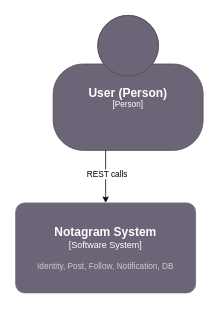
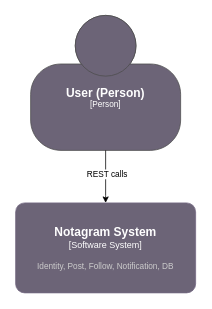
- <mxCell id="2" value="&lt;font style=&quot;font-size: 16px&quot;&gt;&lt;b&gt;User (Person)&lt;/b&gt;&lt;/font&gt;&lt;div&gt;[Person]&lt;/div&gt;&lt;br&gt;&lt;div&gt;&lt;font style=&quot;font-size: 11px&quot;&gt;&lt;font color=&quot;#cccccc&quot;&gt;&#10;&lt;/font&gt;&lt;/div&gt;" style="html=1;fontSize=11;dashed=0;whiteSpace=wrap;fillColor=#6C6477;strokeColor=#4D4D4D;fontColor=#ffffff;shape=mxgraph.c4.person2;align=center;metaEdit=1;points=[[0.5,0,0],[1,0.5,0],[1,0.75,0],[0.75,1,0],[0.5,1,0],[0.25,1,0],[0,0.75,0],[0,0.5,0]];resizable=0;" vertex="1" parent="1"><mxGeometry x="70" y="20" width="200" height="180" as="geometry" /></mxCell>
+ <mxCell id="2" value="&lt;font style=&quot;font-size: 16px&quot;&gt;&lt;b&gt;User (Person)&lt;/b&gt;&lt;/font&gt;&lt;div&gt;[Person]&lt;/div&gt;&lt;br&gt;&lt;div&gt;&lt;font style=&quot;font-size: 11px&quot;&gt;&lt;font color=&quot;#cccccc&quot;&gt;&#10;&lt;/font&gt;&lt;/div&gt;" style="html=1;fontSize=11;dashed=0;whiteSpace=wrap;fillColor=#6C6477;strokeColor=#4D4D4D;fontColor=#ffffff;shape=mxgraph.c4.person2;align=center;metaEdit=1;points=[[0.5,0,0],[1,0.5,0],[1,0.75,0],[0.75,1,0],[0.5,1,0],[0.25,1,0],[0,0.75,0],[0,0.5,0]];resizable=0;" vertex="1" parent="1"><mxGeometry x="40" y="20" width="200" height="180" as="geometry" /></mxCell>
